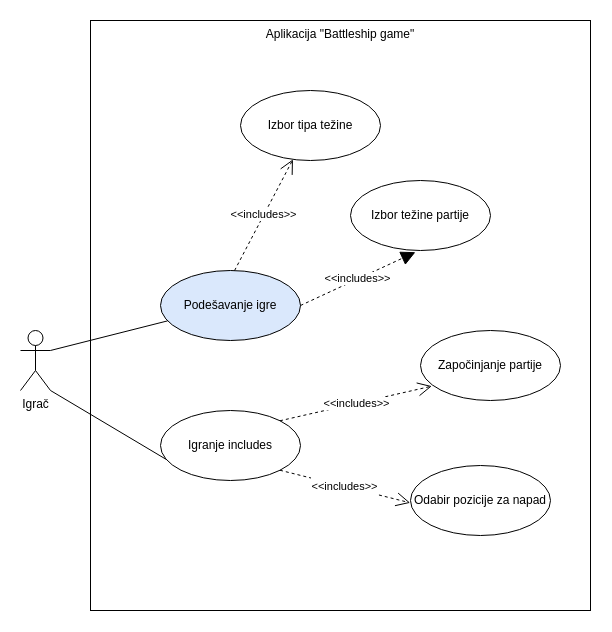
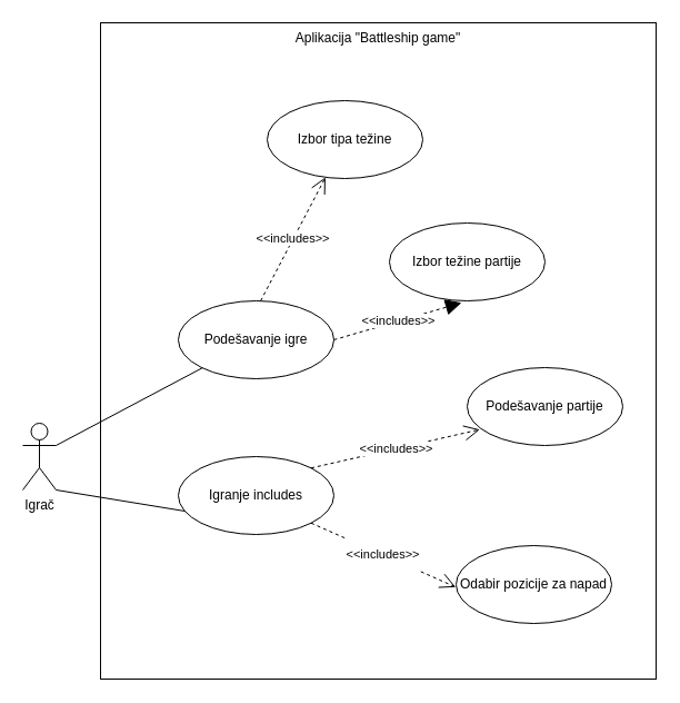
- <mxCell id="13" value="Izbor težine partije" style="ellipse;whiteSpace=wrap;html=1;" vertex="1" parent="1"><mxGeometry x="350" y="180" width="140" height="70" as="geometry" /></mxCell>
+ <mxCell id="13" value="Izbor težine partije" style="ellipse;whiteSpace=wrap;html=1;" vertex="1" parent="1"><mxGeometry x="350" y="200" width="140" height="70" as="geometry" /></mxCell>
- <mxCell id="4" value="Podešavanje igre" style="ellipse;whiteSpace=wrap;html=1;fillColor=#dae8fc;" vertex="1" parent="1"><mxGeometry x="160" y="270" width="140" height="70" as="geometry" /></mxCell>
+ <mxCell id="4" value="Podešavanje igre" style="ellipse;whiteSpace=wrap;html=1;" vertex="1" parent="1"><mxGeometry x="160" y="270" width="140" height="70" as="geometry" /></mxCell>
- <mxCell id="2" value="Igrač" style="shape=umlActor;verticalLabelPosition=bottom;verticalAlign=top;html=1;outlineConnect=0;" vertex="1" parent="1"><mxGeometry x="20" y="330" width="30" height="60" as="geometry" /></mxCell>
+ <mxCell id="2" value="Igrač" style="shape=umlActor;verticalLabelPosition=bottom;verticalAlign=top;html=1;outlineConnect=0;" vertex="1" parent="1"><mxGeometry x="20" y="380" width="30" height="60" as="geometry" /></mxCell>
- <mxCell id="5" value="Započinjanje partije" style="ellipse;whiteSpace=wrap;html=1;" vertex="1" parent="1"><mxGeometry x="420" y="330" width="140" height="70" as="geometry" /></mxCell>
+ <mxCell id="5" value="Podešavanje partije" style="ellipse;whiteSpace=wrap;html=1;" vertex="1" parent="1"><mxGeometry x="420" y="330" width="140" height="70" as="geometry" /></mxCell>
- <mxCell id="6" value="Odabir pozicije za napad" style="ellipse;whiteSpace=wrap;html=1;" vertex="1" parent="1"><mxGeometry x="410" y="465" width="140" height="70" as="geometry" /></mxCell>
+ <mxCell id="6" value="Odabir pozicije za napad" style="ellipse;whiteSpace=wrap;html=1;" vertex="1" parent="1"><mxGeometry x="410" y="490" width="140" height="70" as="geometry" /></mxCell>
